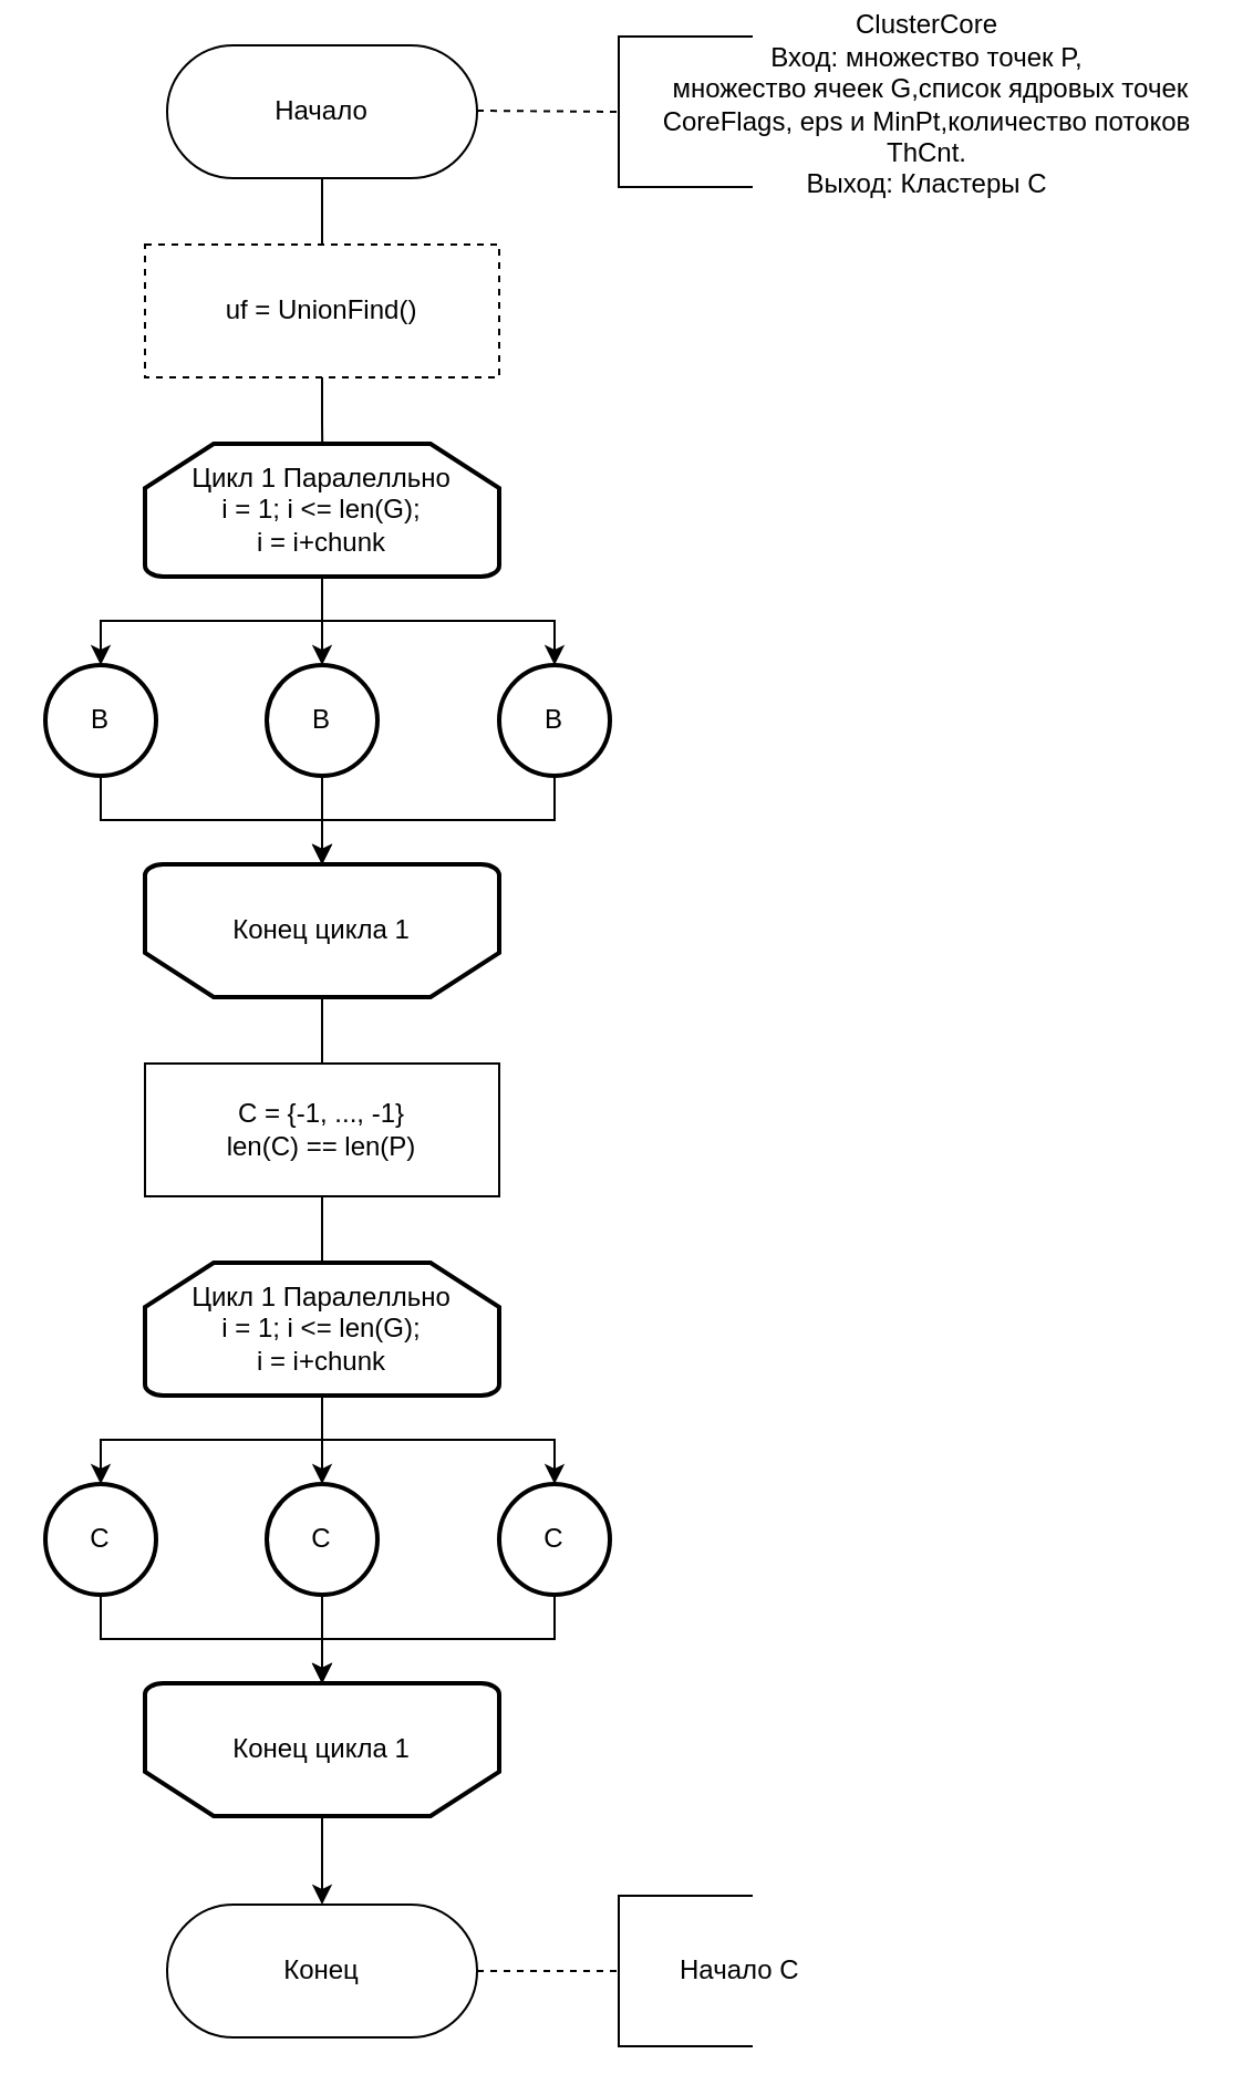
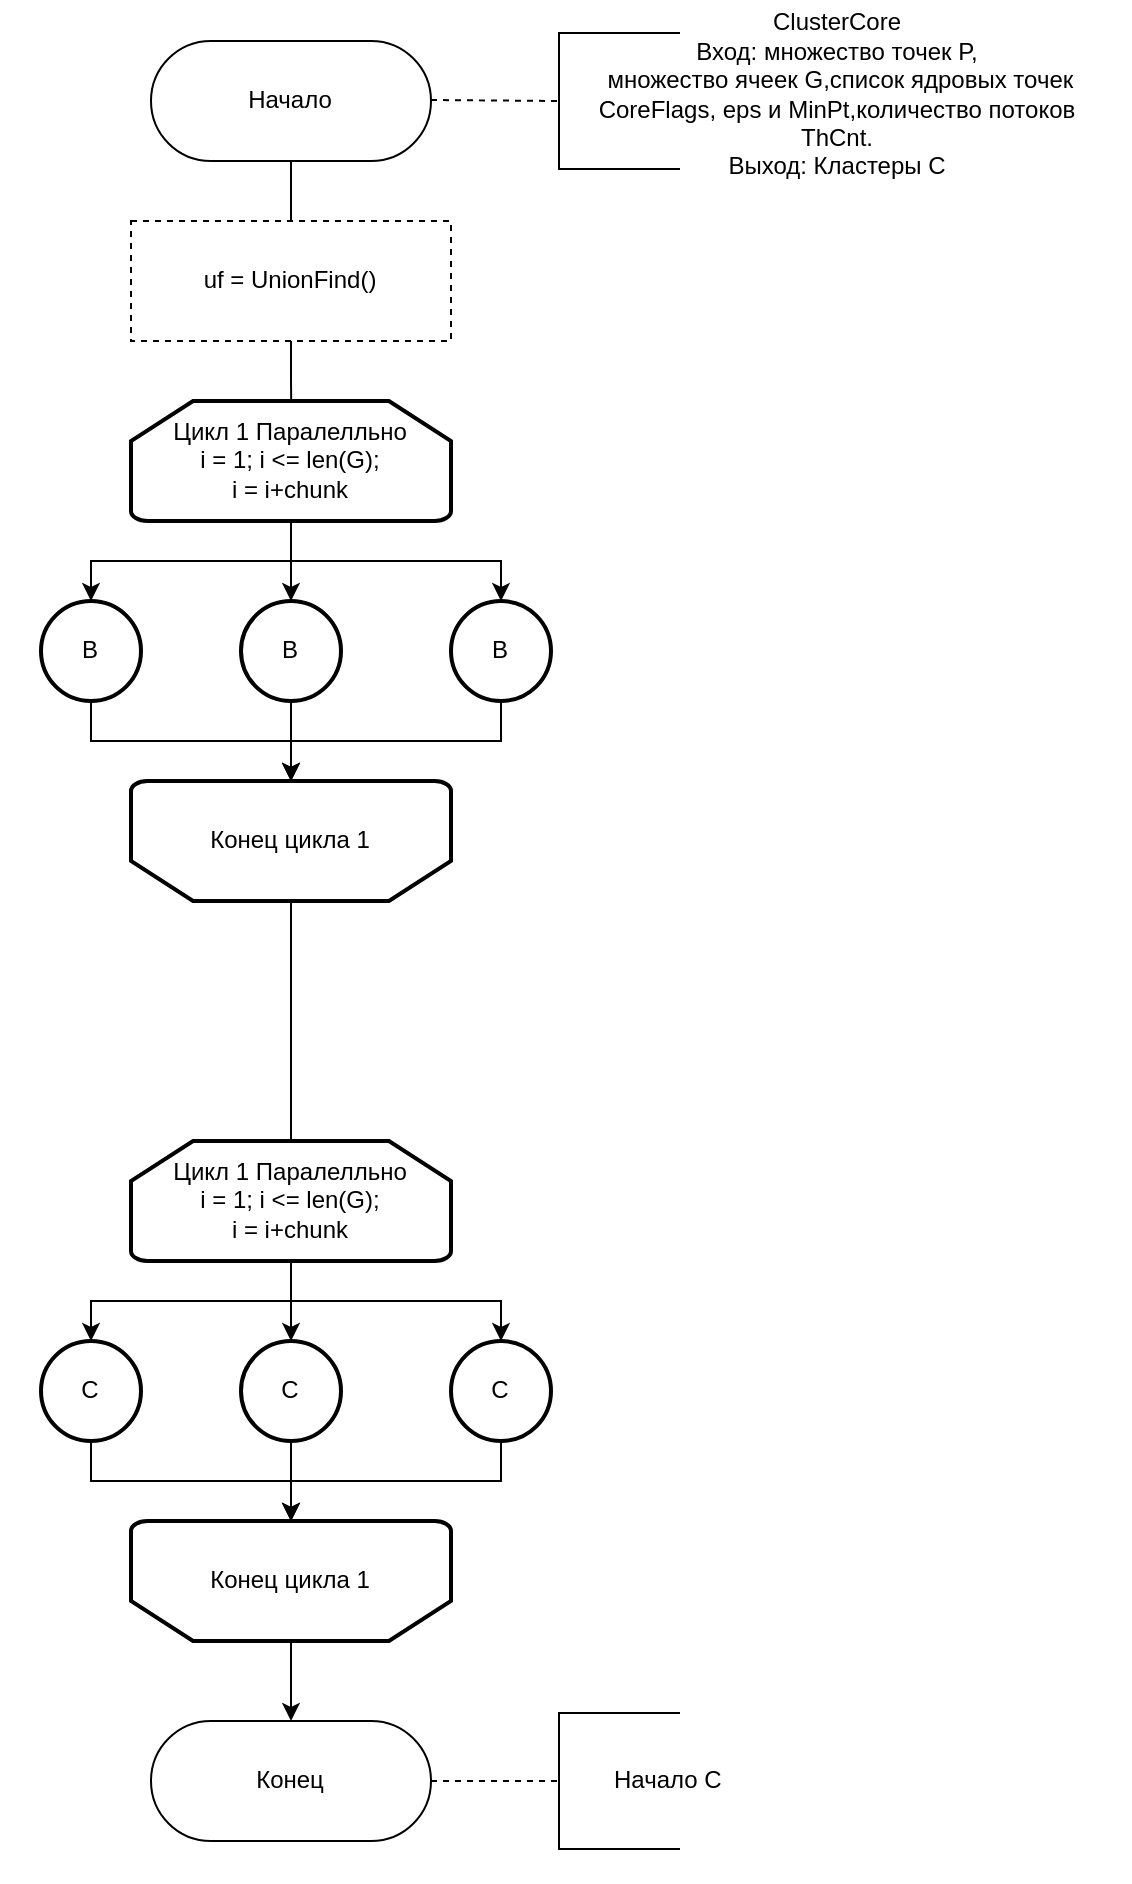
- <mxCell id="37" value="C = {-1, ..., -1}&lt;br&gt;len(C) == len(P)" style="rounded=0;whiteSpace=wrap;html=1;" vertex="1" parent="1"><mxGeometry x="65" y="480" width="160" height="60" as="geometry" /></mxCell>
